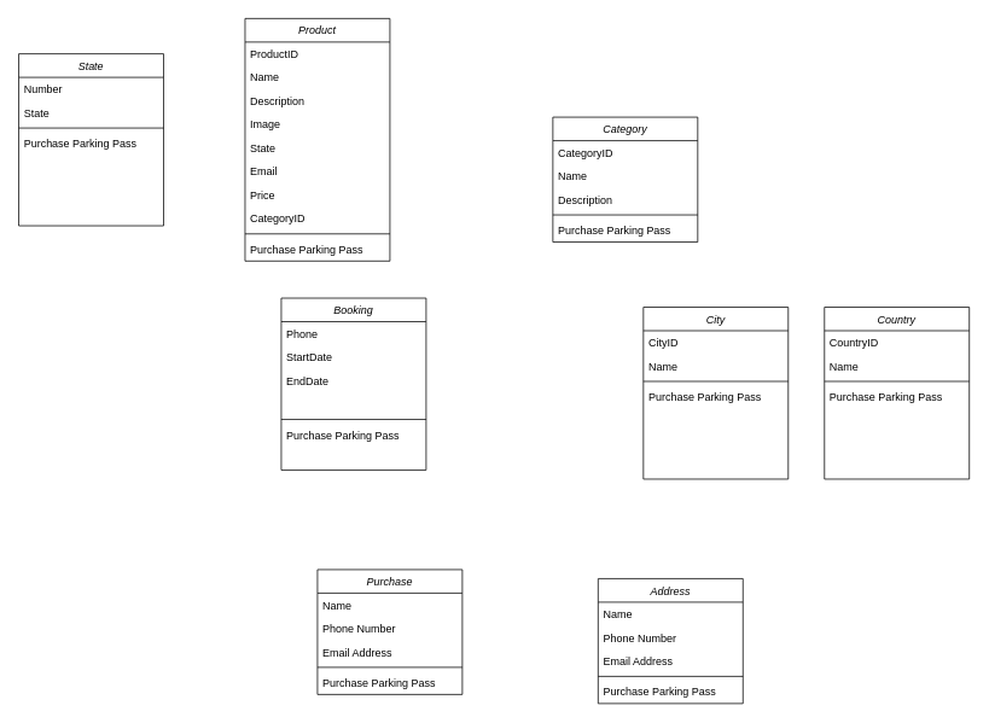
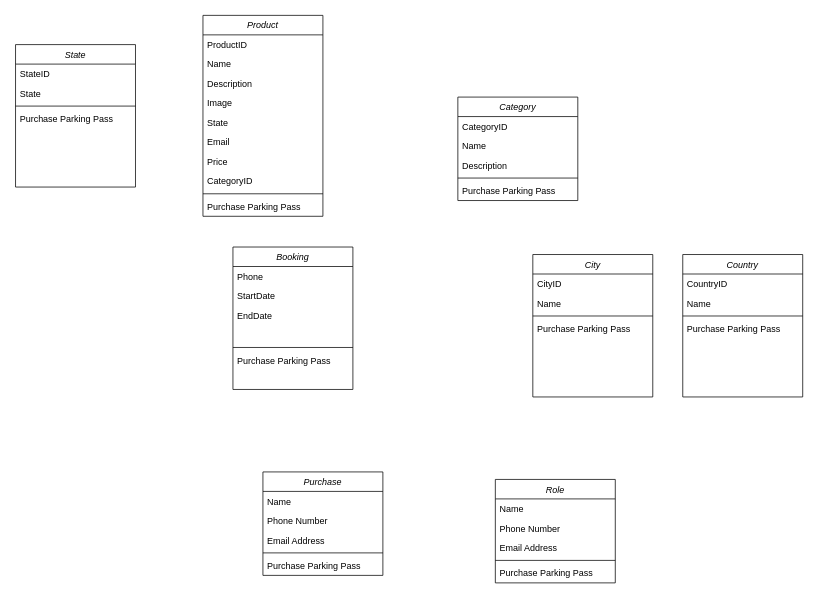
- <mxCell id="39" value="Number" style="text;align=left;verticalAlign=top;spacingLeft=4;spacingRight=4;overflow=hidden;rotatable=0;points=[[0,0.5],[1,0.5]];portConstraint=eastwest;" vertex="1" parent="38"><mxGeometry y="26" width="160" height="26" as="geometry" /></mxCell>
+ <mxCell id="39" value="StateID" style="text;align=left;verticalAlign=top;spacingLeft=4;spacingRight=4;overflow=hidden;rotatable=0;points=[[0,0.5],[1,0.5]];portConstraint=eastwest;" vertex="1" parent="38"><mxGeometry y="26" width="160" height="26" as="geometry" /></mxCell>
- <mxCell id="25" value="Address" style="swimlane;fontStyle=2;align=center;verticalAlign=top;childLayout=stackLayout;horizontal=1;startSize=26;horizontalStack=0;resizeParent=1;resizeLast=0;collapsible=1;marginBottom=0;rounded=0;shadow=0;strokeWidth=1;" vertex="1" parent="1"><mxGeometry x="660" y="639" width="160" height="138" as="geometry"><mxRectangle x="230" y="140" width="160" height="26" as="alternateBounds" /></mxGeometry></mxCell>
+ <mxCell id="25" value="Role" style="swimlane;fontStyle=2;align=center;verticalAlign=top;childLayout=stackLayout;horizontal=1;startSize=26;horizontalStack=0;resizeParent=1;resizeLast=0;collapsible=1;marginBottom=0;rounded=0;shadow=0;strokeWidth=1;" vertex="1" parent="1"><mxGeometry x="660" y="639" width="160" height="138" as="geometry"><mxRectangle x="230" y="140" width="160" height="26" as="alternateBounds" /></mxGeometry></mxCell>
